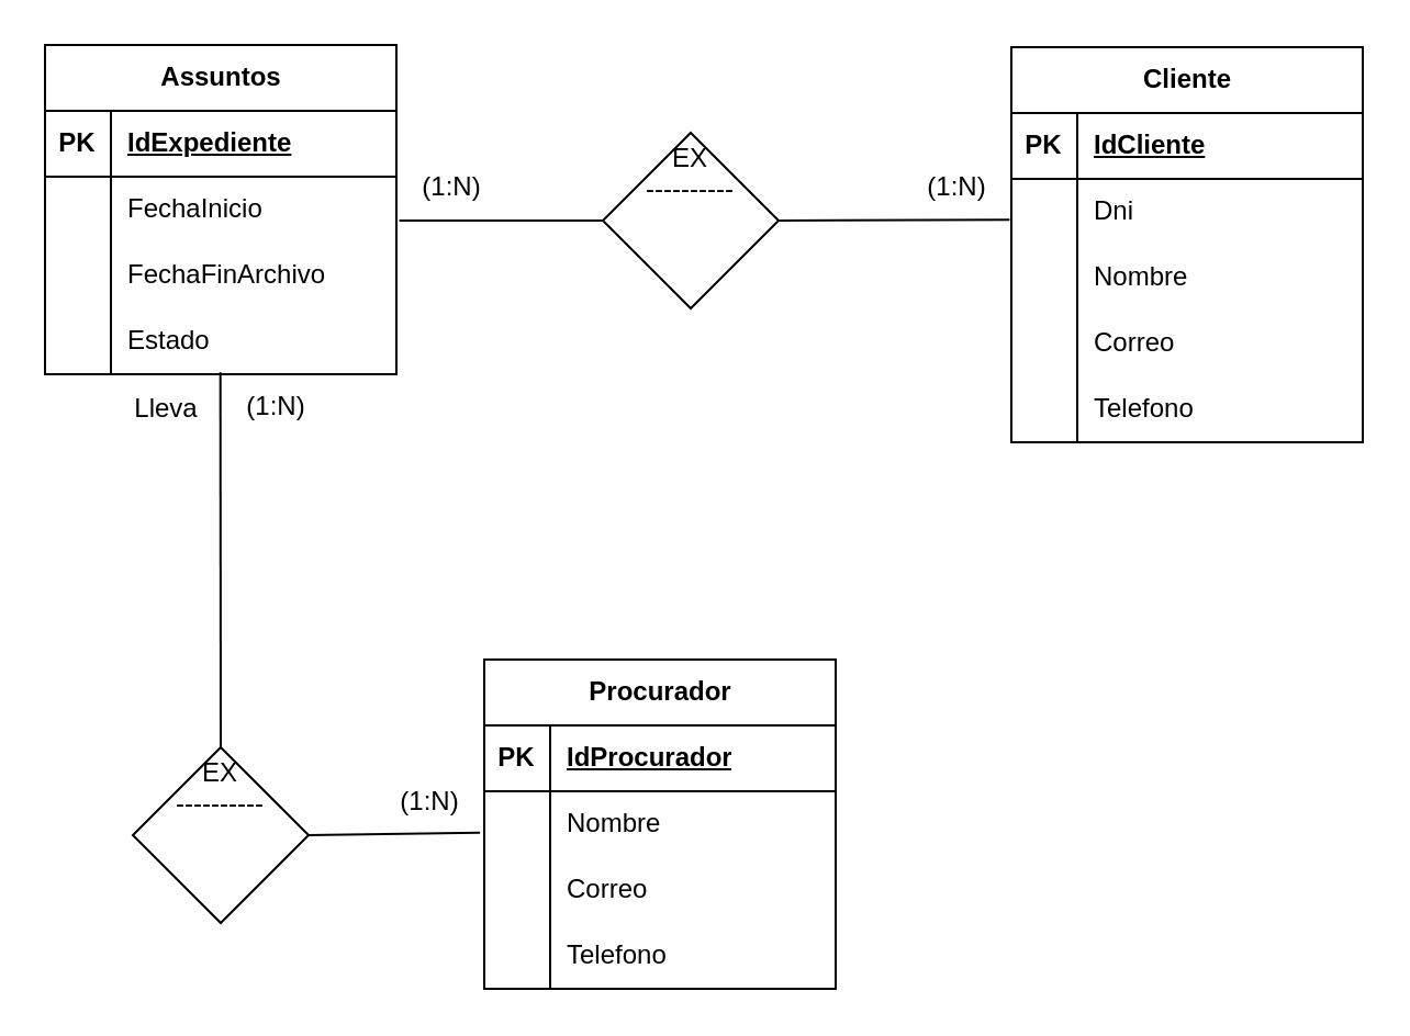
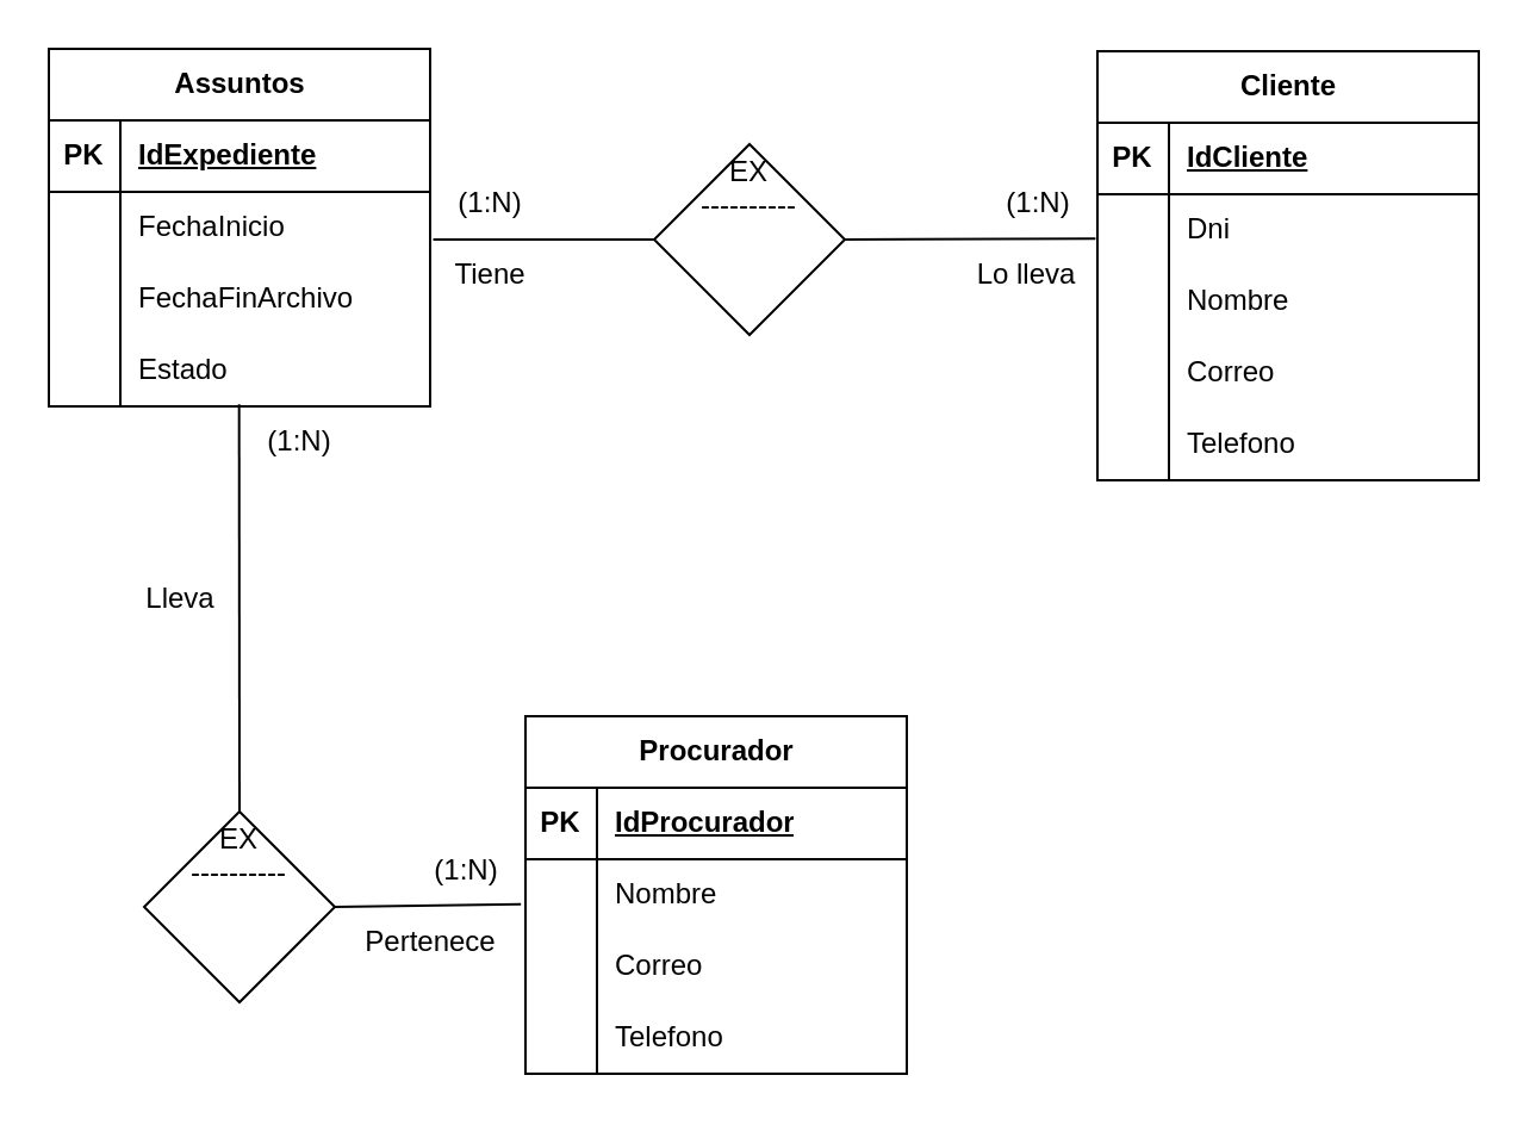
+ <mxCell id="49" value="Tiene" style="text;html=1;align=center;verticalAlign=middle;resizable=0;points=[];autosize=1;strokeColor=none;fillColor=none;" vertex="1" parent="1"><mxGeometry x="180" y="100" width="50" height="30" as="geometry" /></mxCell>
+ <mxCell id="34" value="Lo lleva" style="text;html=1;align=center;verticalAlign=middle;resizable=0;points=[];autosize=1;strokeColor=none;fillColor=none;" vertex="1" parent="1"><mxGeometry x="400" y="100" width="60" height="30" as="geometry" /></mxCell>
- <mxCell id="55" value="Lleva" style="text;html=1;align=center;verticalAlign=middle;resizable=0;points=[];autosize=1;strokeColor=none;fillColor=none;" vertex="1" parent="1"><mxGeometry x="50" y="171" width="50" height="30" as="geometry" /></mxCell>
+ <mxCell id="55" value="Lleva" style="text;html=1;align=center;verticalAlign=middle;resizable=0;points=[];autosize=1;strokeColor=none;fillColor=none;" vertex="1" parent="1"><mxGeometry x="50" y="236" width="50" height="30" as="geometry" /></mxCell>
+ <mxCell id="56" value="Pertenece" style="text;html=1;align=center;verticalAlign=middle;resizable=0;points=[];autosize=1;strokeColor=none;fillColor=none;" vertex="1" parent="1"><mxGeometry x="140" y="380" width="80" height="30" as="geometry" /></mxCell>
